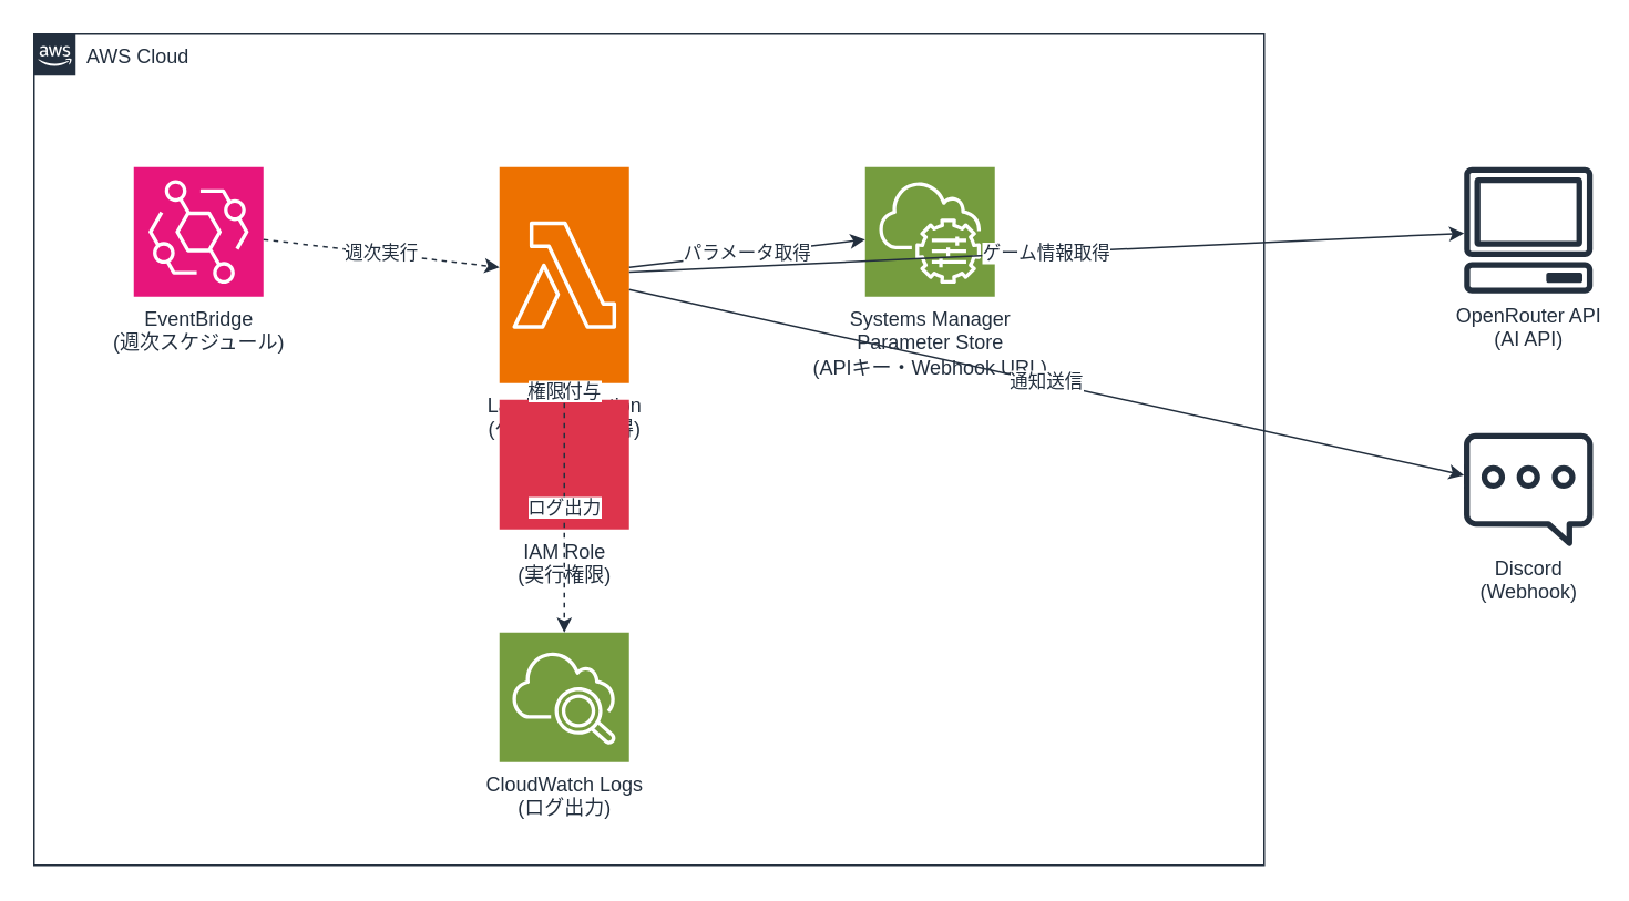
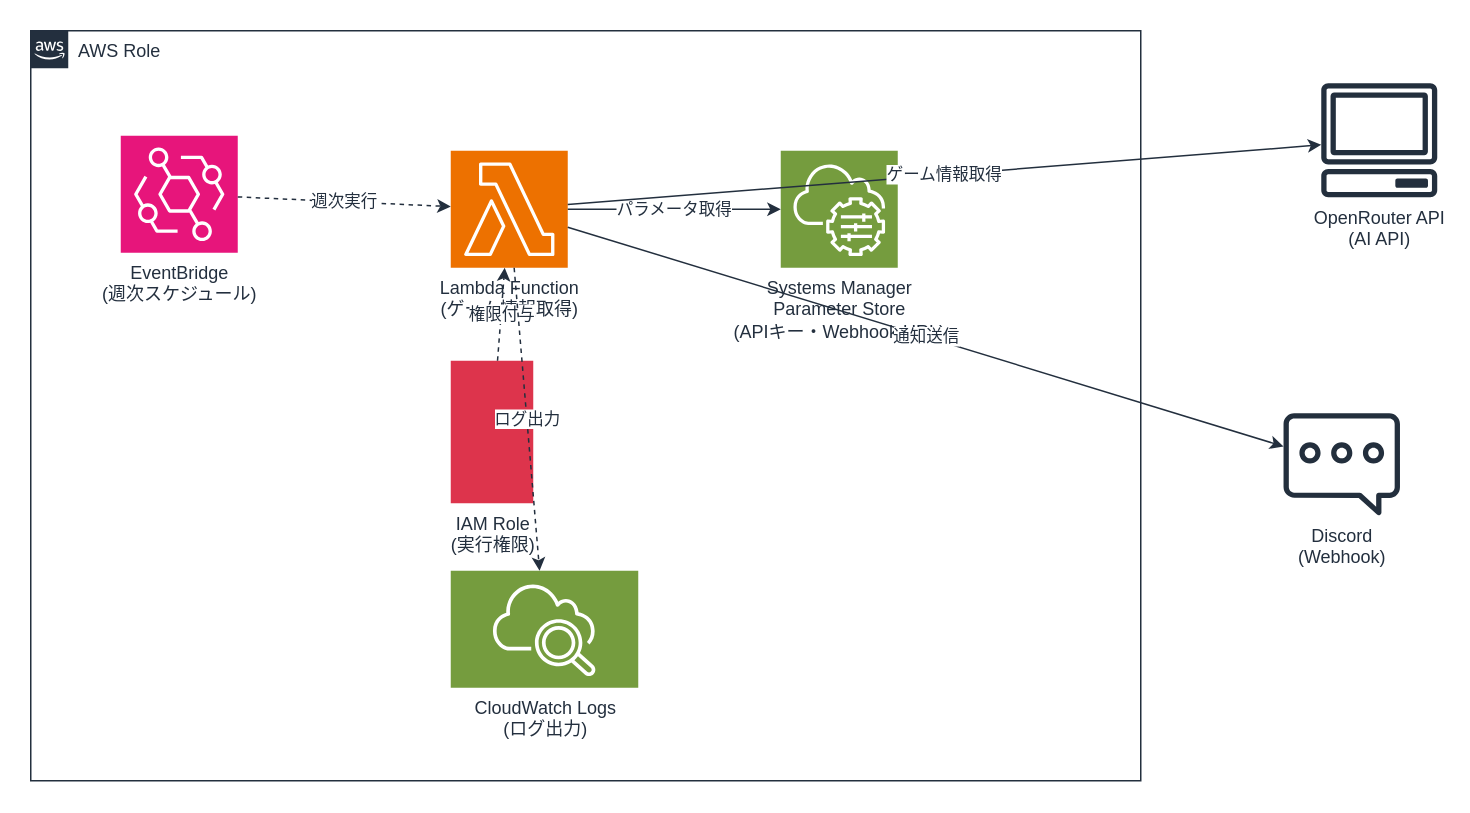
- <mxCell id="2" value="AWS Cloud" style="points=[[0,0],[0.25,0],[0.5,0],[0.75,0],[1,0],[1,0.25],[1,0.5],[1,0.75],[1,1],[0.75,1],[0.5,1],[0.25,1],[0,1],[0,0.75],[0,0.5],[0,0.25]];outlineConnect=0;gradientColor=none;html=1;whiteSpace=wrap;fontSize=12;fontStyle=0;container=1;pointerEvents=0;collapsible=0;recursiveResize=0;shape=mxgraph.aws4.group;grIcon=mxgraph.aws4.group_aws_cloud_alt;strokeColor=#232F3E;fillColor=none;verticalAlign=top;align=left;spacingLeft=30;fontColor=#232F3E;dashed=0;" vertex="1" parent="1"><mxGeometry x="20" y="20" width="740" height="500" as="geometry" /></mxCell>
+ <mxCell id="2" value="AWS Role" style="points=[[0,0],[0.25,0],[0.5,0],[0.75,0],[1,0],[1,0.25],[1,0.5],[1,0.75],[1,1],[0.75,1],[0.5,1],[0.25,1],[0,1],[0,0.75],[0,0.5],[0,0.25]];outlineConnect=0;gradientColor=none;html=1;whiteSpace=wrap;fontSize=12;fontStyle=0;container=1;pointerEvents=0;collapsible=0;recursiveResize=0;shape=mxgraph.aws4.group;grIcon=mxgraph.aws4.group_aws_cloud_alt;strokeColor=#232F3E;fillColor=none;verticalAlign=top;align=left;spacingLeft=30;fontColor=#232F3E;dashed=0;" vertex="1" parent="1"><mxGeometry x="20" y="20" width="740" height="500" as="geometry" /></mxCell>
- <mxCell id="8" value="OpenRouter API&#10;(AI API)" style="sketch=0;outlineConnect=0;fontColor=#232F3E;gradientColor=none;fillColor=#232F3D;strokeColor=none;dashed=0;verticalLabelPosition=bottom;verticalAlign=top;align=center;html=1;fontSize=12;fontStyle=0;aspect=fixed;pointerEvents=1;shape=mxgraph.aws4.client;" vertex="1" parent="1"><mxGeometry x="880" y="100" width="78" height="76" as="geometry" /></mxCell>
+ <mxCell id="8" value="OpenRouter API&#10;(AI API)" style="sketch=0;outlineConnect=0;fontColor=#232F3E;gradientColor=none;fillColor=#232F3D;strokeColor=none;dashed=0;verticalLabelPosition=bottom;verticalAlign=top;align=center;html=1;fontSize=12;fontStyle=0;aspect=fixed;pointerEvents=1;shape=mxgraph.aws4.client;" vertex="1" parent="1"><mxGeometry x="880" y="55" width="78" height="76" as="geometry" /></mxCell>
- <mxCell id="3" value="EventBridge&#10;(週次スケジュール)" style="sketch=0;points=[[0,0,0],[0.25,0,0],[0.5,0,0],[0.75,0,0],[1,0,0],[0,1,0],[0.25,1,0],[0.5,1,0],[0.75,1,0],[1,1,0],[0,0.25,0],[0,0.5,0],[0,0.75,0],[1,0.25,0],[1,0.5,0],[1,0.75,0]];outlineConnect=0;fontColor=#232F3E;gradientColor=none;fillColor=#E7157B;strokeColor=#ffffff;dashed=0;verticalLabelPosition=bottom;verticalAlign=top;align=center;html=1;fontSize=12;fontStyle=0;aspect=fixed;shape=mxgraph.aws4.resourceIcon;resIcon=mxgraph.aws4.eventbridge;" vertex="1" parent="2"><mxGeometry x="60" y="80" width="78" height="78" as="geometry" /></mxCell>
+ <mxCell id="3" value="EventBridge&#10;(週次スケジュール)" style="sketch=0;points=[[0,0,0],[0.25,0,0],[0.5,0,0],[0.75,0,0],[1,0,0],[0,1,0],[0.25,1,0],[0.5,1,0],[0.75,1,0],[1,1,0],[0,0.25,0],[0,0.5,0],[0,0.75,0],[1,0.25,0],[1,0.5,0],[1,0.75,0]];outlineConnect=0;fontColor=#232F3E;gradientColor=none;fillColor=#E7157B;strokeColor=#ffffff;dashed=0;verticalLabelPosition=bottom;verticalAlign=top;align=center;html=1;fontSize=12;fontStyle=0;aspect=fixed;shape=mxgraph.aws4.resourceIcon;resIcon=mxgraph.aws4.eventbridge;" vertex="1" parent="2"><mxGeometry x="60" y="70" width="78" height="78" as="geometry" /></mxCell>
- <mxCell id="4" value="Lambda Function&#10;(ゲーム情報取得)" style="sketch=0;points=[[0,0,0],[0.25,0,0],[0.5,0,0],[0.75,0,0],[1,0,0],[0,1,0],[0.25,1,0],[0.5,1,0],[0.75,1,0],[1,1,0],[0,0.25,0],[0,0.5,0],[0,0.75,0],[1,0.25,0],[1,0.5,0],[1,0.75,0]];outlineConnect=0;fontColor=#232F3E;gradientColor=none;fillColor=#ED7100;strokeColor=#ffffff;dashed=0;verticalLabelPosition=bottom;verticalAlign=top;align=center;html=1;fontSize=12;fontStyle=0;aspect=fixed;shape=mxgraph.aws4.resourceIcon;resIcon=mxgraph.aws4.lambda;" vertex="1" parent="2"><mxGeometry x="280" y="80" width="78" height="130" as="geometry" /></mxCell>
+ <mxCell id="4" value="Lambda Function&#10;(ゲーム情報取得)" style="sketch=0;points=[[0,0,0],[0.25,0,0],[0.5,0,0],[0.75,0,0],[1,0,0],[0,1,0],[0.25,1,0],[0.5,1,0],[0.75,1,0],[1,1,0],[0,0.25,0],[0,0.5,0],[0,0.75,0],[1,0.25,0],[1,0.5,0],[1,0.75,0]];outlineConnect=0;fontColor=#232F3E;gradientColor=none;fillColor=#ED7100;strokeColor=#ffffff;dashed=0;verticalLabelPosition=bottom;verticalAlign=top;align=center;html=1;fontSize=12;fontStyle=0;aspect=fixed;shape=mxgraph.aws4.resourceIcon;resIcon=mxgraph.aws4.lambda;" vertex="1" parent="2"><mxGeometry x="280" y="80" width="78" height="78" as="geometry" /></mxCell>
- <mxCell id="5" value="IAM Role&#10;(実行権限)" style="sketch=0;points=[[0,0,0],[0.25,0,0],[0.5,0,0],[0.75,0,0],[1,0,0],[0,1,0],[0.25,1,0],[0.5,1,0],[0.75,1,0],[1,1,0],[0,0.25,0],[0,0.5,0],[0,0.75,0],[1,0.25,0],[1,0.5,0],[1,0.75,0]];outlineConnect=0;fontColor=#232F3E;gradientColor=none;fillColor=#DD344C;strokeColor=#ffffff;dashed=0;verticalLabelPosition=bottom;verticalAlign=top;align=center;html=1;fontSize=12;fontStyle=0;aspect=fixed;shape=mxgraph.aws4.resourceIcon;resIcon=mxgraph.aws4.iam;" vertex="1" parent="2"><mxGeometry x="280" y="220" width="78" height="78" as="geometry" /></mxCell>
+ <mxCell id="5" value="IAM Role&#10;(実行権限)" style="sketch=0;points=[[0,0,0],[0.25,0,0],[0.5,0,0],[0.75,0,0],[1,0,0],[0,1,0],[0.25,1,0],[0.5,1,0],[0.75,1,0],[1,1,0],[0,0.25,0],[0,0.5,0],[0,0.75,0],[1,0.25,0],[1,0.5,0],[1,0.75,0]];outlineConnect=0;fontColor=#232F3E;gradientColor=none;fillColor=#DD344C;strokeColor=#ffffff;dashed=0;verticalLabelPosition=bottom;verticalAlign=top;align=center;html=1;fontSize=12;fontStyle=0;aspect=fixed;shape=mxgraph.aws4.resourceIcon;resIcon=mxgraph.aws4.iam;" vertex="1" parent="2"><mxGeometry x="280" y="220" width="55" height="95" as="geometry" /></mxCell>
- <mxCell id="9" value="Discord&#10;(Webhook)" style="sketch=0;outlineConnect=0;fontColor=#232F3E;gradientColor=none;fillColor=#232F3D;strokeColor=none;dashed=0;verticalLabelPosition=bottom;verticalAlign=top;align=center;html=1;fontSize=12;fontStyle=0;aspect=fixed;pointerEvents=1;shape=mxgraph.aws4.chat;" vertex="1" parent="1"><mxGeometry x="880" y="260" width="78" height="68" as="geometry" /></mxCell>
+ <mxCell id="9" value="Discord&#10;(Webhook)" style="sketch=0;outlineConnect=0;fontColor=#232F3E;gradientColor=none;fillColor=#232F3D;strokeColor=none;dashed=0;verticalLabelPosition=bottom;verticalAlign=top;align=center;html=1;fontSize=12;fontStyle=0;aspect=fixed;pointerEvents=1;shape=mxgraph.aws4.chat;" vertex="1" parent="1"><mxGeometry x="855" y="275" width="78" height="68" as="geometry" /></mxCell>
- <mxCell id="7" value="CloudWatch Logs&#10;(ログ出力)" style="sketch=0;points=[[0,0,0],[0.25,0,0],[0.5,0,0],[0.75,0,0],[1,0,0],[0,1,0],[0.25,1,0],[0.5,1,0],[0.75,1,0],[1,1,0],[0,0.25,0],[0,0.5,0],[0,0.75,0],[1,0.25,0],[1,0.5,0],[1,0.75,0]];outlineConnect=0;fontColor=#232F3E;gradientColor=none;fillColor=#759C3E;strokeColor=#ffffff;dashed=0;verticalLabelPosition=bottom;verticalAlign=top;align=center;html=1;fontSize=12;fontStyle=0;aspect=fixed;shape=mxgraph.aws4.resourceIcon;resIcon=mxgraph.aws4.cloudwatch_2;" vertex="1" parent="2"><mxGeometry x="280" y="360" width="78" height="78" as="geometry" /></mxCell>
+ <mxCell id="7" value="CloudWatch Logs&#10;(ログ出力)" style="sketch=0;points=[[0,0,0],[0.25,0,0],[0.5,0,0],[0.75,0,0],[1,0,0],[0,1,0],[0.25,1,0],[0.5,1,0],[0.75,1,0],[1,1,0],[0,0.25,0],[0,0.5,0],[0,0.75,0],[1,0.25,0],[1,0.5,0],[1,0.75,0]];outlineConnect=0;fontColor=#232F3E;gradientColor=none;fillColor=#759C3E;strokeColor=#ffffff;dashed=0;verticalLabelPosition=bottom;verticalAlign=top;align=center;html=1;fontSize=12;fontStyle=0;aspect=fixed;shape=mxgraph.aws4.resourceIcon;resIcon=mxgraph.aws4.cloudwatch_2;" vertex="1" parent="2"><mxGeometry x="280" y="360" width="125" height="78" as="geometry" /></mxCell>
